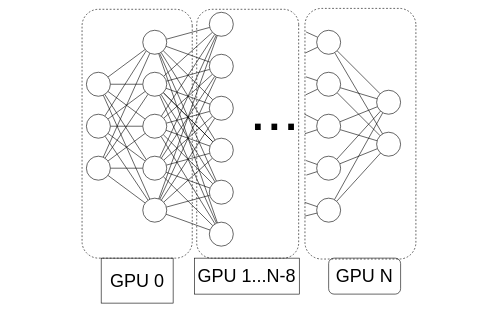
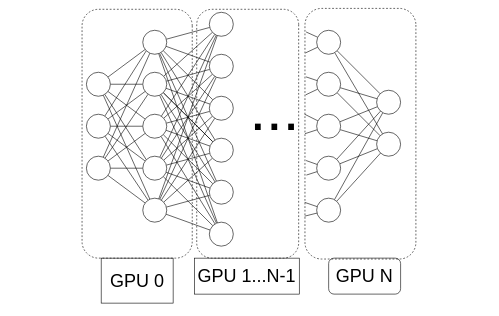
- <mxCell id="94" value="GPU 1...N-8" style="rounded=0;whiteSpace=wrap;html=1;fontSize=30;fillColor=none;" vertex="1" parent="1"><mxGeometry x="323" y="430" width="175" height="60" as="geometry" /></mxCell>
+ <mxCell id="94" value="GPU 1...N-1" style="rounded=0;whiteSpace=wrap;html=1;fontSize=30;fillColor=none;" vertex="1" parent="1"><mxGeometry x="323" y="430" width="175" height="60" as="geometry" /></mxCell>
